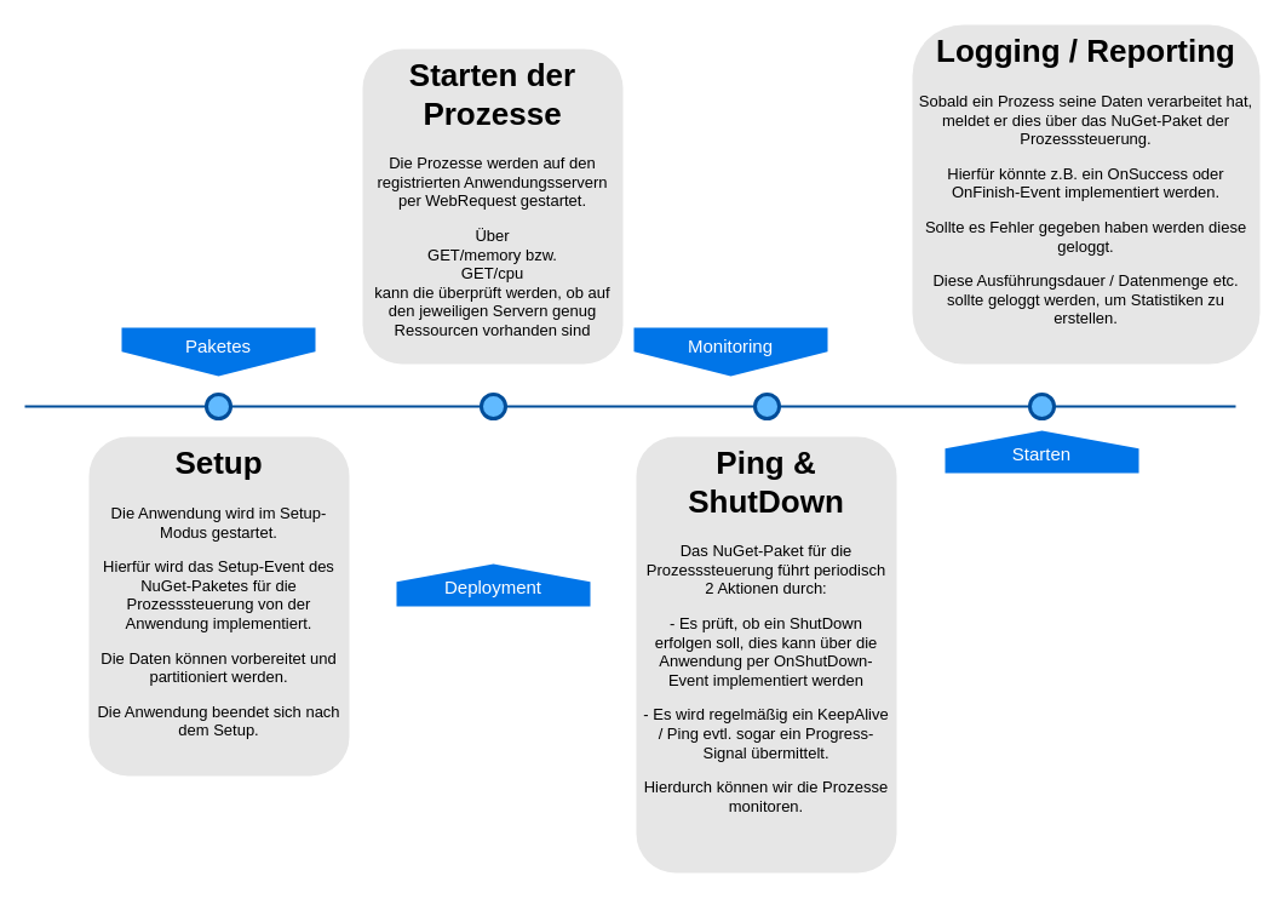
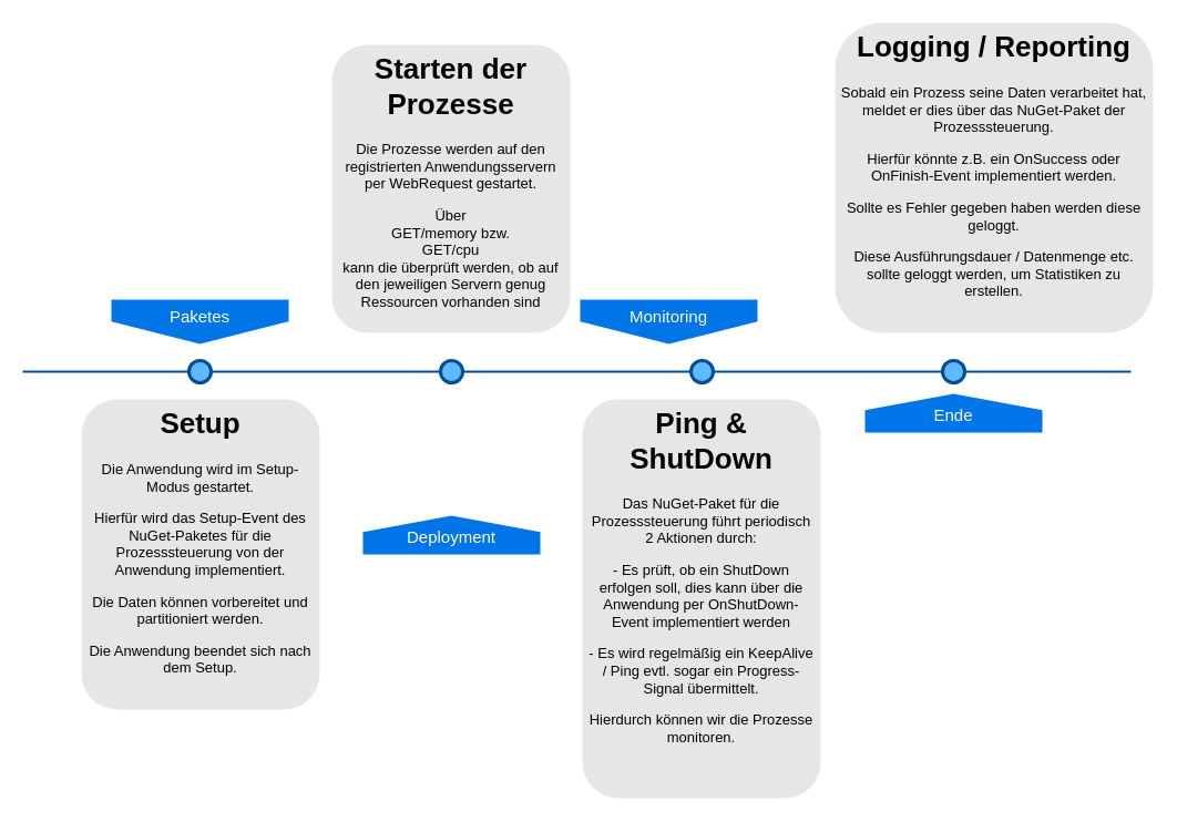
- <mxCell id="6" value="Starten" style="shape=offPageConnector;whiteSpace=wrap;html=1;fillColor=#0075E8;fontSize=15;fontColor=#FFFFFF;size=0.418;flipV=1;verticalAlign=bottom;strokeColor=none;spacingBottom=4;" parent="1" vertex="1"><mxGeometry x="780" y="355" width="160" height="35" as="geometry" /></mxCell>
+ <mxCell id="6" value="Ende" style="shape=offPageConnector;whiteSpace=wrap;html=1;fillColor=#0075E8;fontSize=15;fontColor=#FFFFFF;size=0.418;flipV=1;verticalAlign=bottom;strokeColor=none;spacingBottom=4;" parent="1" vertex="1"><mxGeometry x="780" y="355" width="160" height="35" as="geometry" /></mxCell>
